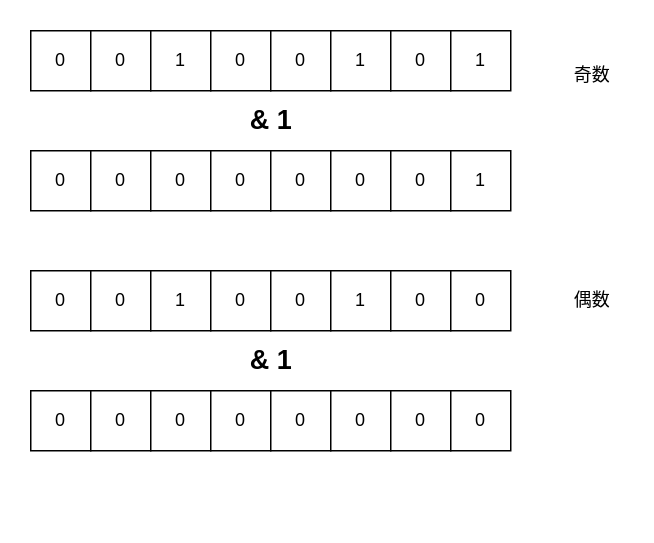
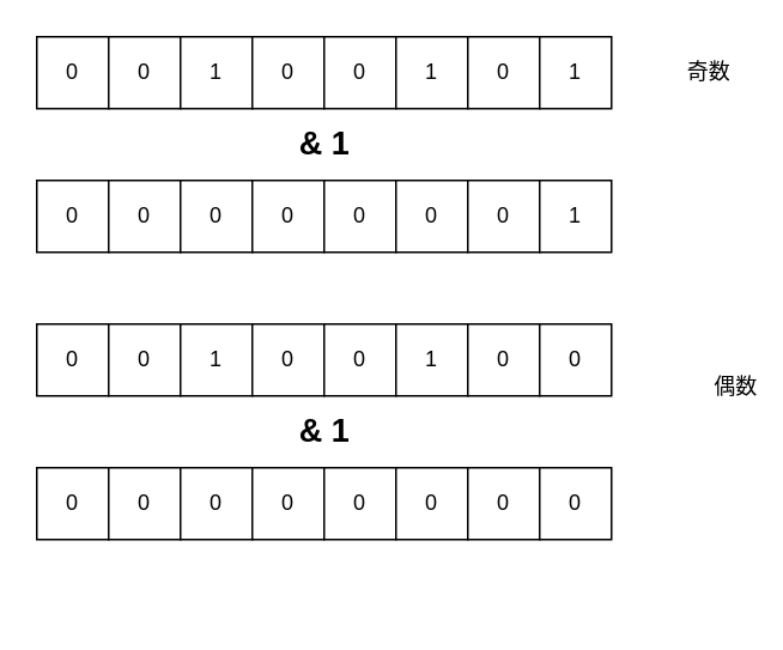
- <mxCell id="10" value="奇数" style="text;html=1;align=center;verticalAlign=middle;resizable=0;points=[];autosize=1;" vertex="1" parent="1"><mxGeometry x="374" y="40" width="40" height="20" as="geometry" /></mxCell>
+ <mxCell id="10" value="奇数" style="text;html=1;align=center;verticalAlign=middle;resizable=0;points=[];autosize=1;" vertex="1" parent="1"><mxGeometry x="374" y="30" width="40" height="20" as="geometry" /></mxCell>
- <mxCell id="19" value="偶数" style="text;html=1;align=center;verticalAlign=middle;resizable=0;points=[];autosize=1;" vertex="1" parent="1"><mxGeometry x="374" y="190" width="40" height="20" as="geometry" /></mxCell>
+ <mxCell id="19" value="偶数" style="text;html=1;align=center;verticalAlign=middle;resizable=0;points=[];autosize=1;" vertex="1" parent="1"><mxGeometry x="389" y="205" width="40" height="20" as="geometry" /></mxCell>
